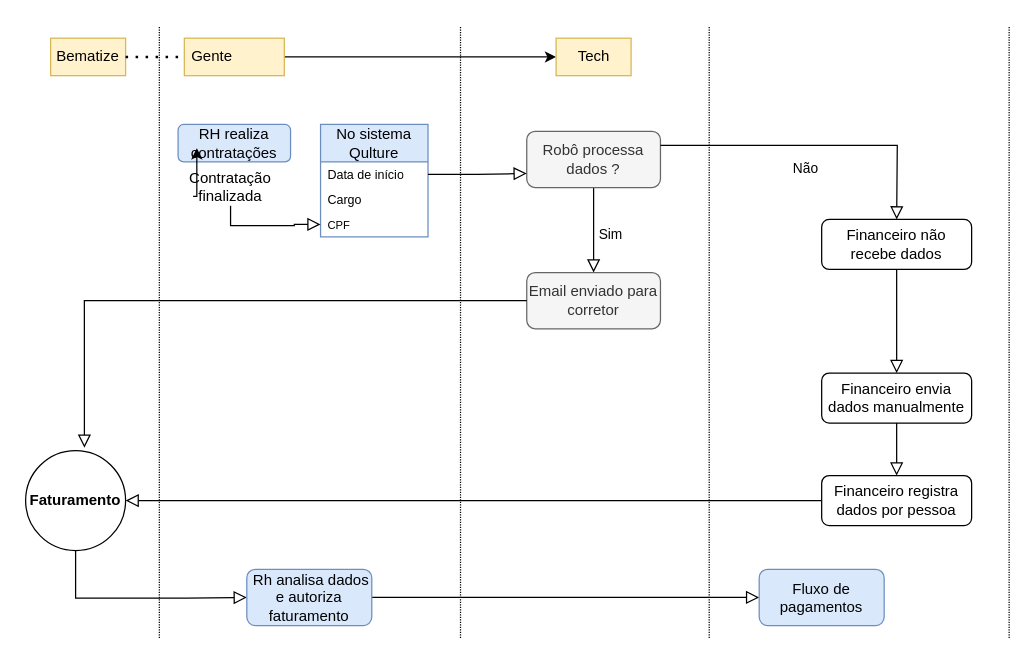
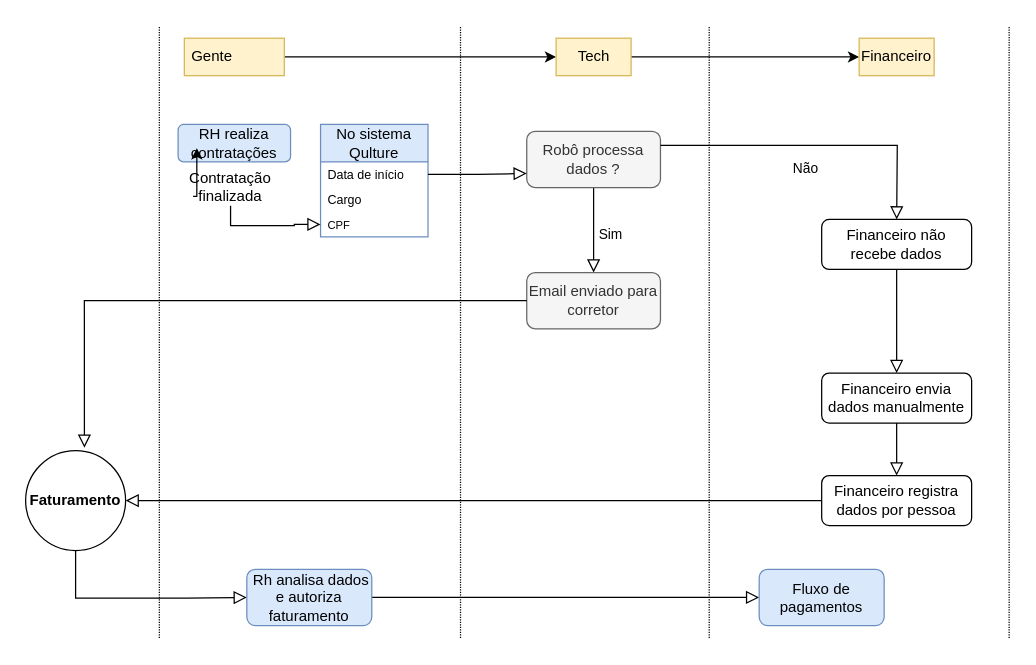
- <mxCell id="29" value="Bematize" style="text;html=1;strokeColor=#d6b656;fillColor=#fff2cc;align=center;verticalAlign=middle;whiteSpace=wrap;rounded=0;" vertex="1" parent="1"><mxGeometry x="40" y="30" width="60" height="30" as="geometry" /></mxCell>
- <mxCell id="30" value="" style="endArrow=none;dashed=1;html=1;dashPattern=1 3;strokeWidth=2;rounded=0;exitX=1;exitY=0.5;exitDx=0;exitDy=0;entryX=0;entryY=0.5;entryDx=0;entryDy=0;" edge="1" parent="1" source="29" target="25"><mxGeometry width="50" height="50" relative="1" as="geometry"><mxPoint x="97" y="60" as="sourcePoint" /><mxPoint x="147" y="10" as="targetPoint" /></mxGeometry></mxCell>
+ <mxCell id="26" value="" style="edgeStyle=orthogonalEdgeStyle;rounded=0;orthogonalLoop=1;jettySize=auto;html=1;" edge="1" parent="1" source="27" target="28"><mxGeometry relative="1" as="geometry" /></mxCell>
+ <mxCell id="28" value="Financeiro" style="text;html=1;strokeColor=#d6b656;fillColor=#fff2cc;align=center;verticalAlign=middle;whiteSpace=wrap;rounded=0;" vertex="1" parent="1"><mxGeometry x="687" y="30" width="60" height="30" as="geometry" /></mxCell>
